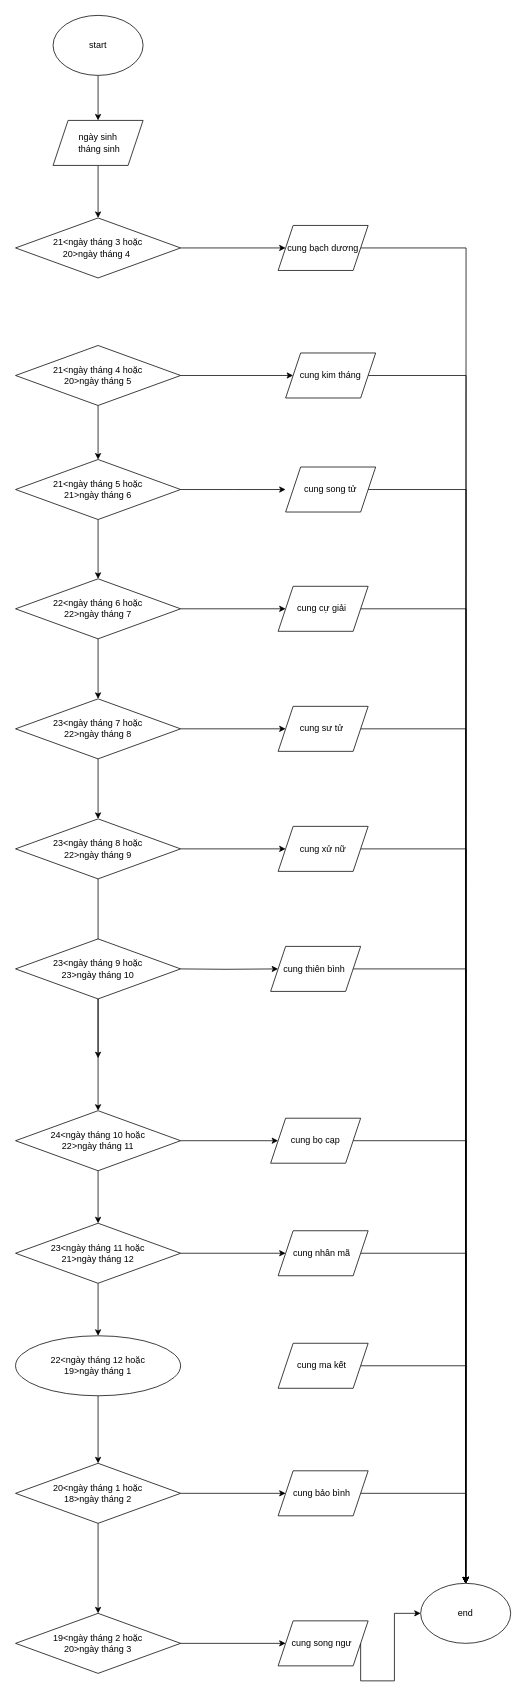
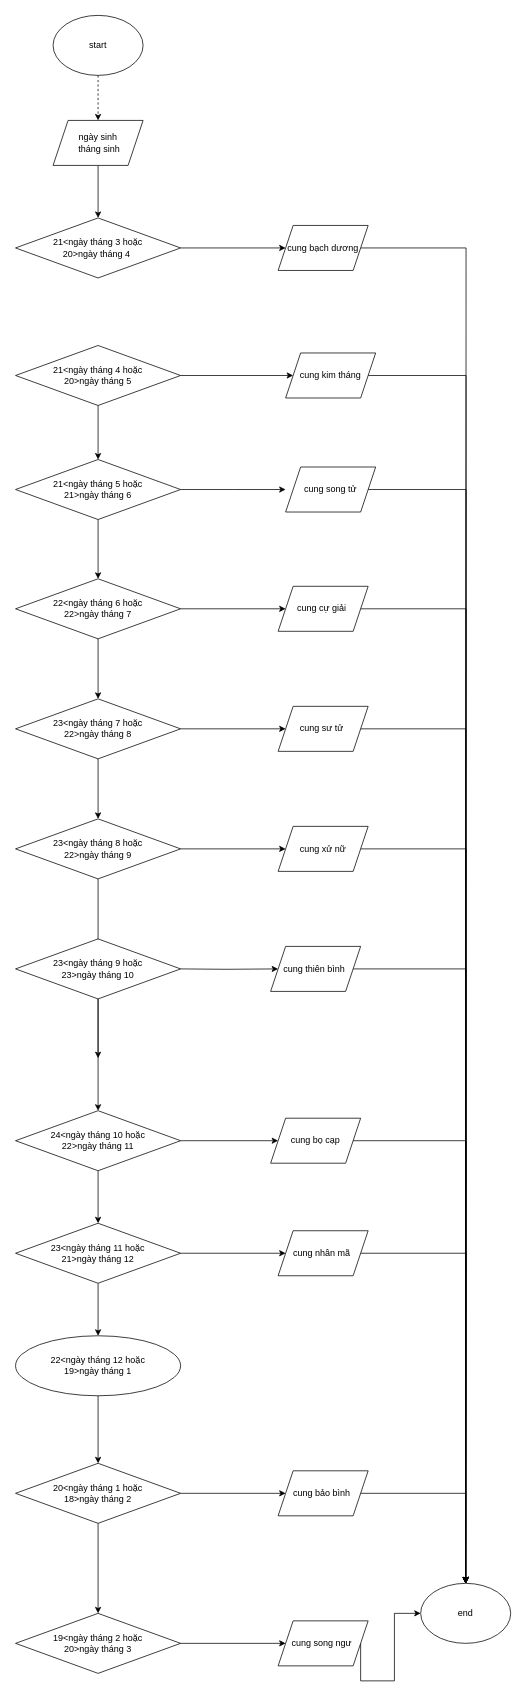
- <mxCell id="2" value="" style="edgeStyle=orthogonalEdgeStyle;rounded=0;orthogonalLoop=1;jettySize=auto;html=1;" edge="1" parent="1" source="3" target="5"><mxGeometry relative="1" as="geometry" /></mxCell>
+ <mxCell id="2" value="" style="edgeStyle=orthogonalEdgeStyle;rounded=0;orthogonalLoop=1;jettySize=auto;html=1;dashed=1;" edge="1" parent="1" source="3" target="5"><mxGeometry relative="1" as="geometry" /></mxCell>
- <mxCell id="58" value="cung ma kết&amp;nbsp;" style="shape=parallelogram;perimeter=parallelogramPerimeter;whiteSpace=wrap;html=1;fixedSize=1;" vertex="1" parent="1"><mxGeometry x="370" y="1790" width="120" height="60" as="geometry" /></mxCell>
- <mxCell id="57" style="edgeStyle=orthogonalEdgeStyle;rounded=0;orthogonalLoop=1;jettySize=auto;html=1;entryX=0.5;entryY=0;entryDx=0;entryDy=0;" edge="1" parent="1" source="58" target="63"><mxGeometry relative="1" as="geometry" /></mxCell>
